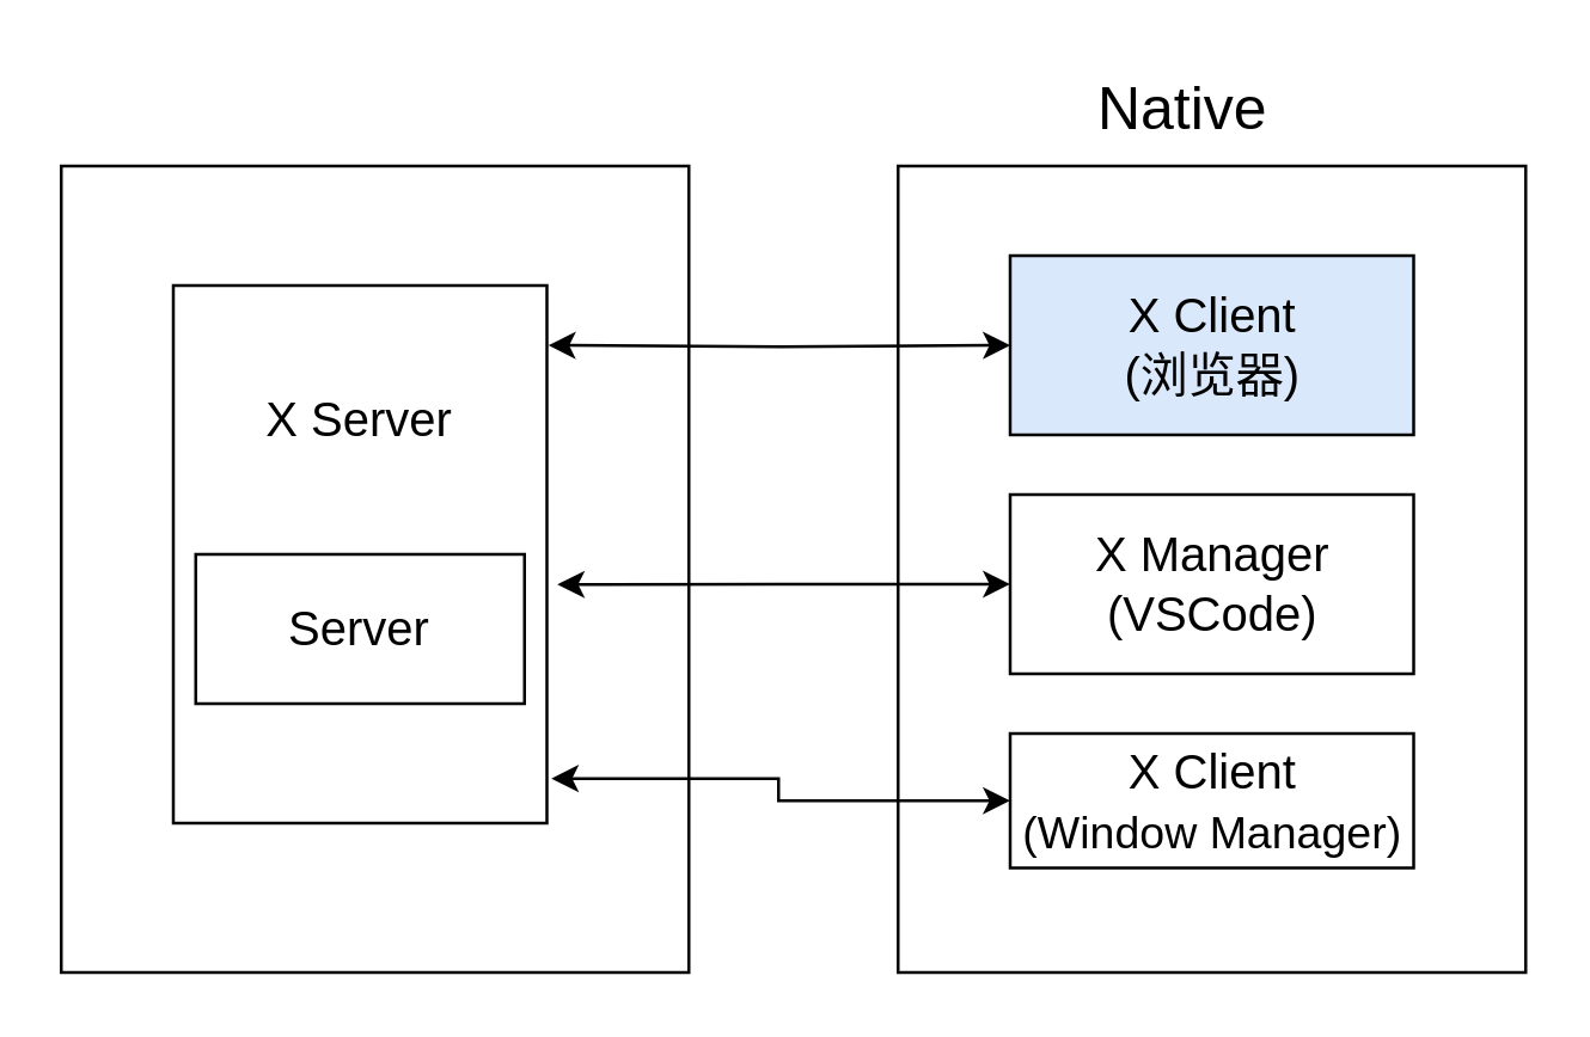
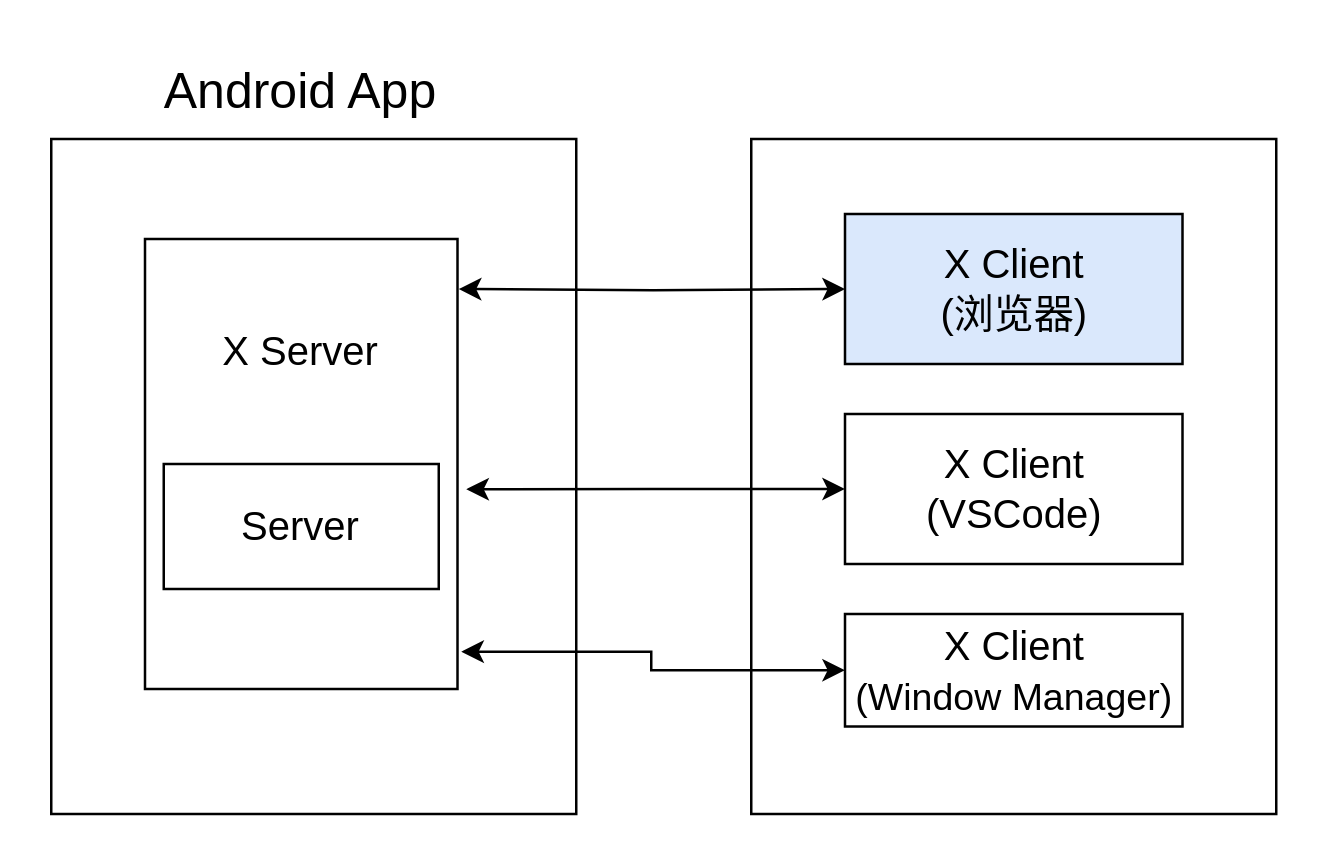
+ <mxCell id="4" value="Android App" style="text;html=1;strokeColor=none;fillColor=none;align=center;verticalAlign=middle;whiteSpace=wrap;rounded=0;fontSize=20;" vertex="1" parent="1"><mxGeometry x="50" y="25" width="140" height="20" as="geometry" /></mxCell>
- <mxCell id="5" value="Native" style="text;html=1;align=center;verticalAlign=middle;resizable=0;points=[];autosize=1;fontSize=20;" vertex="1" parent="1"><mxGeometry x="360" y="20" width="70" height="30" as="geometry" /></mxCell>
- <mxCell id="12" value="X Manager&lt;br style=&quot;font-size: 16px;&quot;&gt;(VSCode)" style="rounded=0;whiteSpace=wrap;html=1;fontSize=16;" vertex="1" parent="1"><mxGeometry x="337.5" y="165" width="135" height="60" as="geometry" /></mxCell>
+ <mxCell id="12" value="X Client&lt;br style=&quot;font-size: 16px;&quot;&gt;(VSCode)" style="rounded=0;whiteSpace=wrap;html=1;fontSize=16;" vertex="1" parent="1"><mxGeometry x="337.5" y="165" width="135" height="60" as="geometry" /></mxCell>
